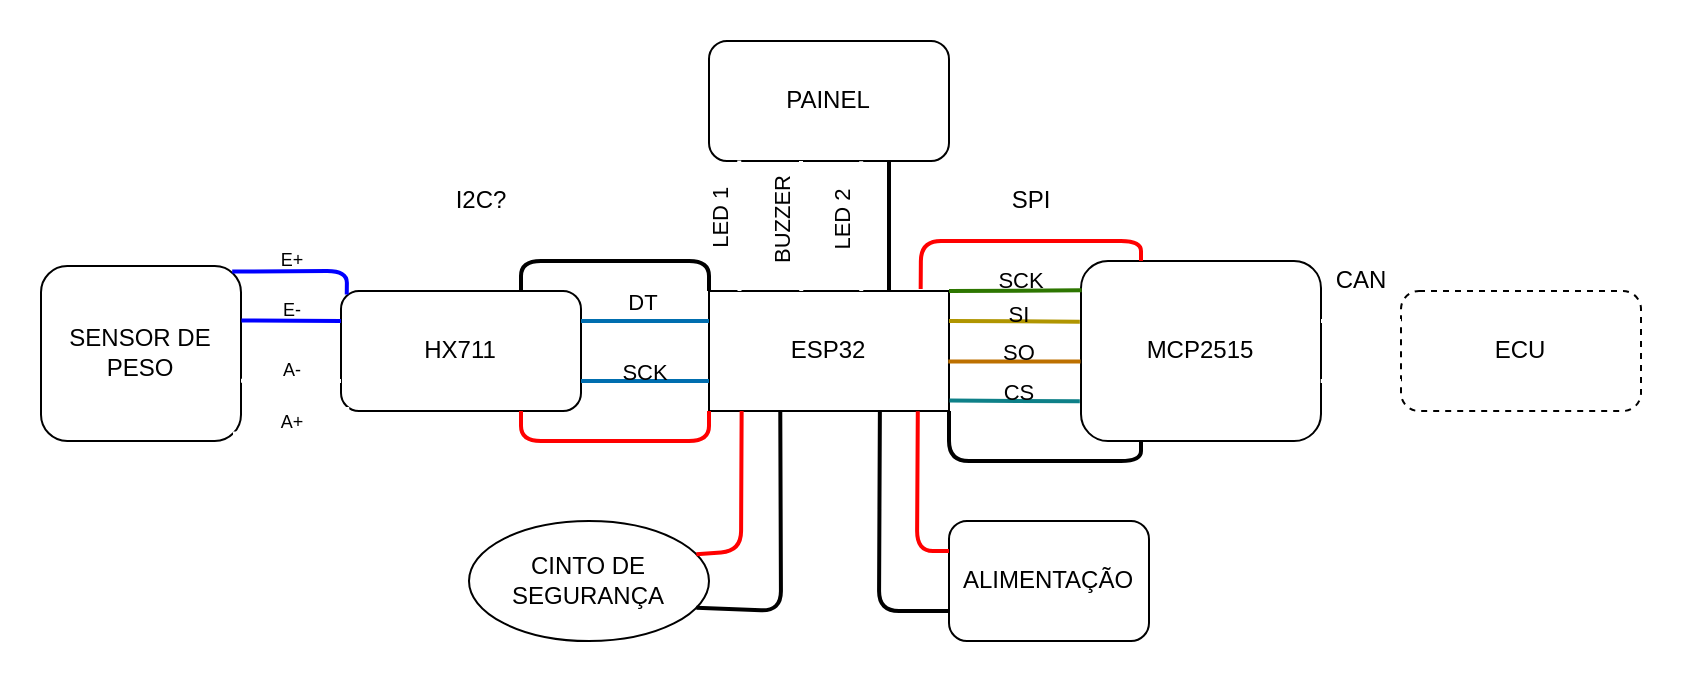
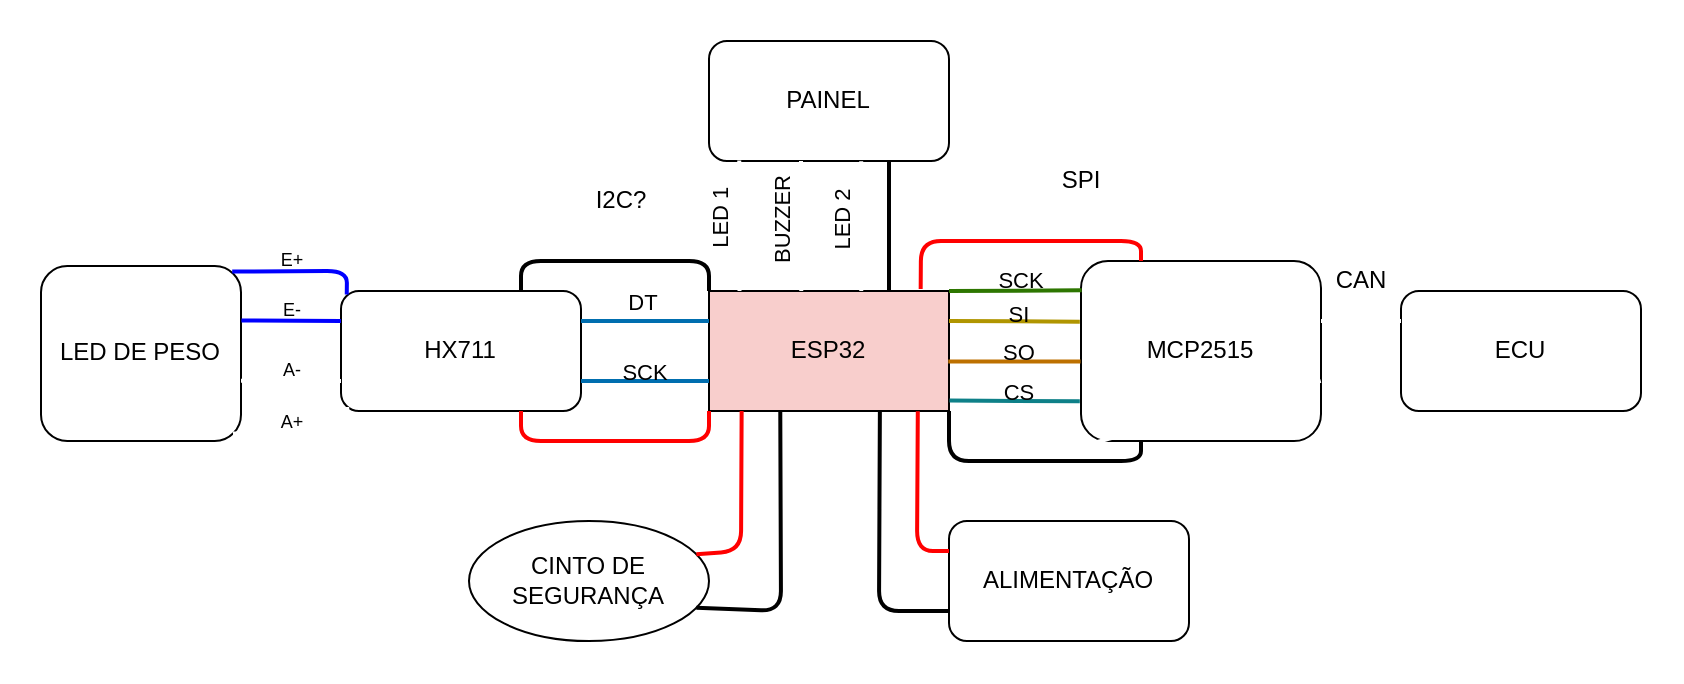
- <mxCell id="23" value="I2C?" style="text;html=1;align=center;verticalAlign=middle;resizable=0;points=[];autosize=1;strokeColor=none;fillColor=none;" parent="1" vertex="1"><mxGeometry x="220" y="90" width="40" height="20" as="geometry" /></mxCell>
+ <mxCell id="23" value="I2C?" style="text;html=1;align=center;verticalAlign=middle;resizable=0;points=[];autosize=1;strokeColor=none;fillColor=none;" parent="1" vertex="1"><mxGeometry x="290" y="90" width="40" height="20" as="geometry" /></mxCell>
- <mxCell id="10" value="SPI" style="text;html=1;align=center;verticalAlign=middle;resizable=0;points=[];autosize=1;strokeColor=none;fillColor=none;" parent="1" vertex="1"><mxGeometry x="500" y="90" width="30" height="20" as="geometry" /></mxCell>
+ <mxCell id="10" value="SPI" style="text;html=1;align=center;verticalAlign=middle;resizable=0;points=[];autosize=1;strokeColor=none;fillColor=none;" parent="1" vertex="1"><mxGeometry x="525" y="80" width="30" height="20" as="geometry" /></mxCell>
- <mxCell id="2" value="ESP32" style="rounded=0;whiteSpace=wrap;html=1;" parent="1" vertex="1"><mxGeometry x="354" y="145" width="120" height="60" as="geometry" /></mxCell>
+ <mxCell id="2" value="ESP32" style="rounded=0;whiteSpace=wrap;html=1;fillColor=#f8cecc;" parent="1" vertex="1"><mxGeometry x="354" y="145" width="120" height="60" as="geometry" /></mxCell>
- <mxCell id="11" value="ECU" style="rounded=1;whiteSpace=wrap;html=1;dashed=1;" parent="1" vertex="1"><mxGeometry x="700" y="145" width="120" height="60" as="geometry" /></mxCell>
+ <mxCell id="11" value="ECU" style="rounded=1;whiteSpace=wrap;html=1;" parent="1" vertex="1"><mxGeometry x="700" y="145" width="120" height="60" as="geometry" /></mxCell>
- <mxCell id="32" value="SENSOR DE PESO" style="rounded=1;whiteSpace=wrap;html=1;" parent="1" vertex="1"><mxGeometry x="20" y="132.5" width="100" height="87.5" as="geometry" /></mxCell>
+ <mxCell id="32" value="LED DE PESO" style="rounded=1;whiteSpace=wrap;html=1;" parent="1" vertex="1"><mxGeometry x="20" y="132.5" width="100" height="87.5" as="geometry" /></mxCell>
- <mxCell id="13" value="" style="endArrow=none;html=1;entryX=0;entryY=0.75;entryDx=0;entryDy=0;exitX=0.999;exitY=0.666;exitDx=0;exitDy=0;strokeColor=#FFFFFF;strokeWidth=2;exitPerimeter=0;" parent="1" source="3" target="11" edge="1"><mxGeometry width="50" height="50" relative="1" as="geometry"><mxPoint x="620" y="220" as="sourcePoint" /><mxPoint x="670" y="170" as="targetPoint" /></mxGeometry></mxCell>
+ <mxCell id="13" value="" style="endArrow=none;html=1;exitX=0.999;exitY=0.666;exitDx=0;exitDy=0;strokeColor=#FFFFFF;strokeWidth=2;exitPerimeter=0;" parent="1" source="3" target="24" edge="1"><mxGeometry width="50" height="50" relative="1" as="geometry"><mxPoint x="620" y="220" as="sourcePoint" /><mxPoint x="670" y="170" as="targetPoint" /></mxGeometry></mxCell>
- <mxCell id="25" value="ALIMENTAÇÃO" style="rounded=1;whiteSpace=wrap;html=1;" parent="1" vertex="1"><mxGeometry x="474" y="260" width="100" height="60" as="geometry" /></mxCell>
+ <mxCell id="25" value="ALIMENTAÇÃO" style="rounded=1;whiteSpace=wrap;html=1;" parent="1" vertex="1"><mxGeometry x="474" y="260" width="120" height="60" as="geometry" /></mxCell>
